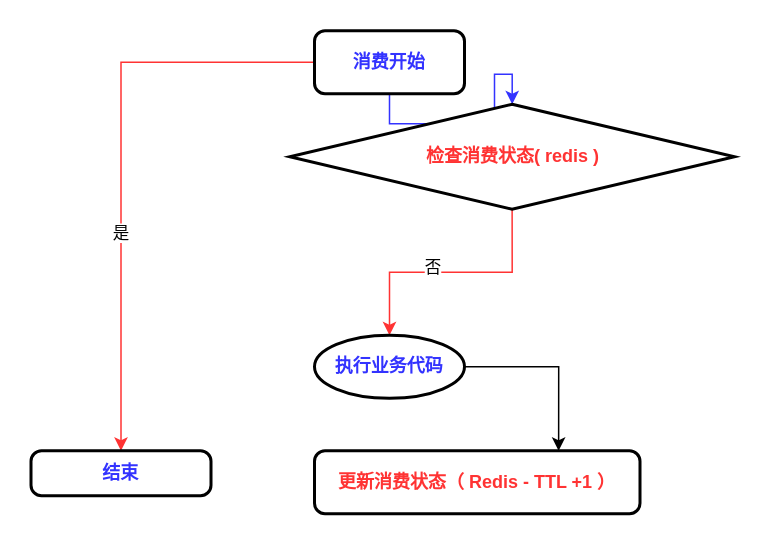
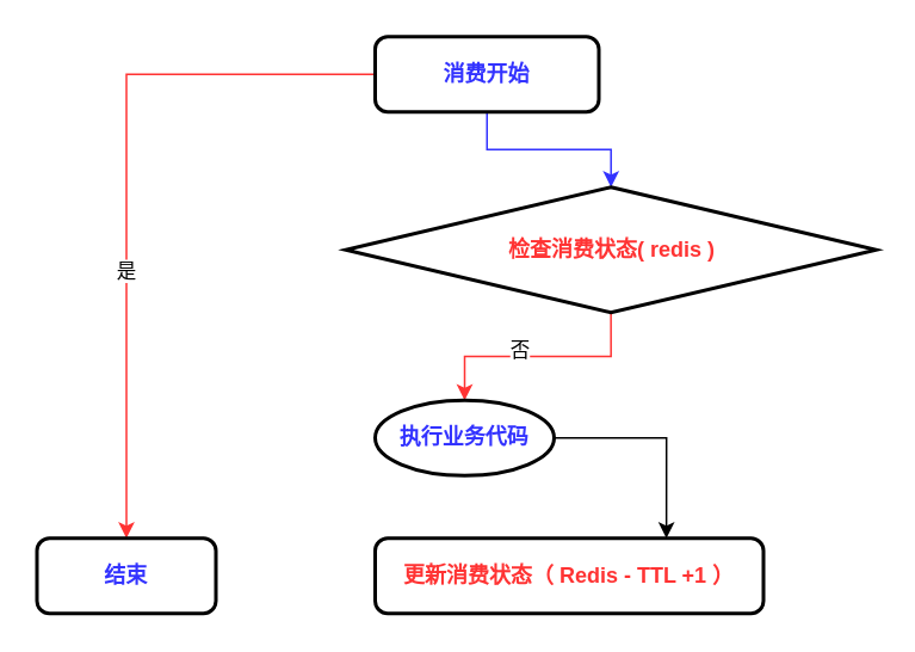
- <mxCell id="5" value="&lt;b&gt;&lt;font style=&quot;color: rgb(51, 51, 255);&quot;&gt;消费开始&lt;/font&gt;&lt;/b&gt;" style="rounded=1;whiteSpace=wrap;html=1;absoluteArcSize=1;arcSize=14;strokeWidth=2;" parent="1" vertex="1"><mxGeometry x="209" y="20" width="100" height="42" as="geometry" /></mxCell>
+ <mxCell id="5" value="&lt;b&gt;&lt;font style=&quot;color: rgb(51, 51, 255);&quot;&gt;消费开始&lt;/font&gt;&lt;/b&gt;" style="rounded=1;whiteSpace=wrap;html=1;absoluteArcSize=1;arcSize=14;strokeWidth=2;" parent="1" vertex="1"><mxGeometry x="209" y="20" width="125" height="42" as="geometry" /></mxCell>
- <mxCell id="8" value="&lt;b&gt;&lt;font style=&quot;color: rgb(255, 51, 51);&quot;&gt;检查消费状态( redis )&lt;/font&gt;&lt;/b&gt;" style="strokeWidth=2;html=1;shape=mxgraph.flowchart.decision;whiteSpace=wrap;" parent="1" vertex="1"><mxGeometry x="192.5" y="69" width="296.5" height="70" as="geometry" /></mxCell>
+ <mxCell id="8" value="&lt;b&gt;&lt;font style=&quot;color: rgb(255, 51, 51);&quot;&gt;检查消费状态( redis )&lt;/font&gt;&lt;/b&gt;" style="strokeWidth=2;html=1;shape=mxgraph.flowchart.decision;whiteSpace=wrap;" parent="1" vertex="1"><mxGeometry x="192.5" y="104" width="296.5" height="70" as="geometry" /></mxCell>
- <mxCell id="9" value="&lt;b&gt;&lt;font style=&quot;color: rgb(51, 51, 255);&quot;&gt;结束&lt;/font&gt;&lt;/b&gt;" style="rounded=1;whiteSpace=wrap;html=1;absoluteArcSize=1;arcSize=14;strokeWidth=2;" parent="1" vertex="1"><mxGeometry x="20" y="300" width="120" height="30" as="geometry" /></mxCell>
+ <mxCell id="9" value="&lt;b&gt;&lt;font style=&quot;color: rgb(51, 51, 255);&quot;&gt;结束&lt;/font&gt;&lt;/b&gt;" style="rounded=1;whiteSpace=wrap;html=1;absoluteArcSize=1;arcSize=14;strokeWidth=2;" parent="1" vertex="1"><mxGeometry x="20" y="300" width="100" height="42" as="geometry" /></mxCell>
